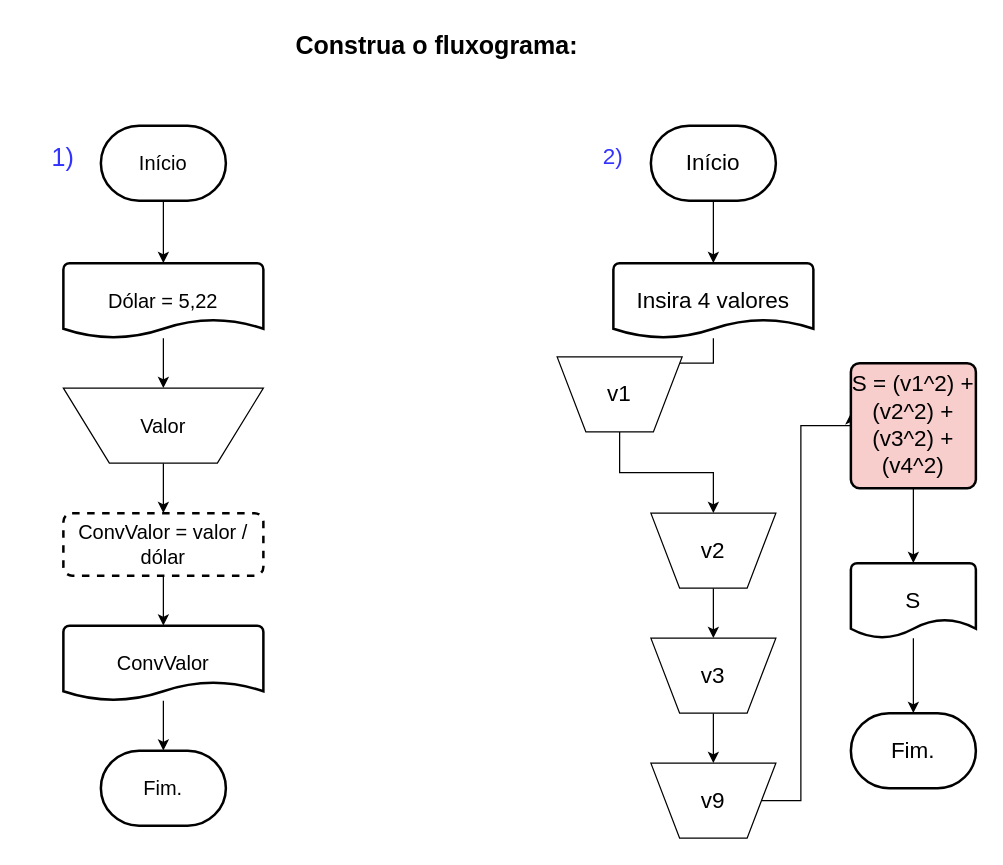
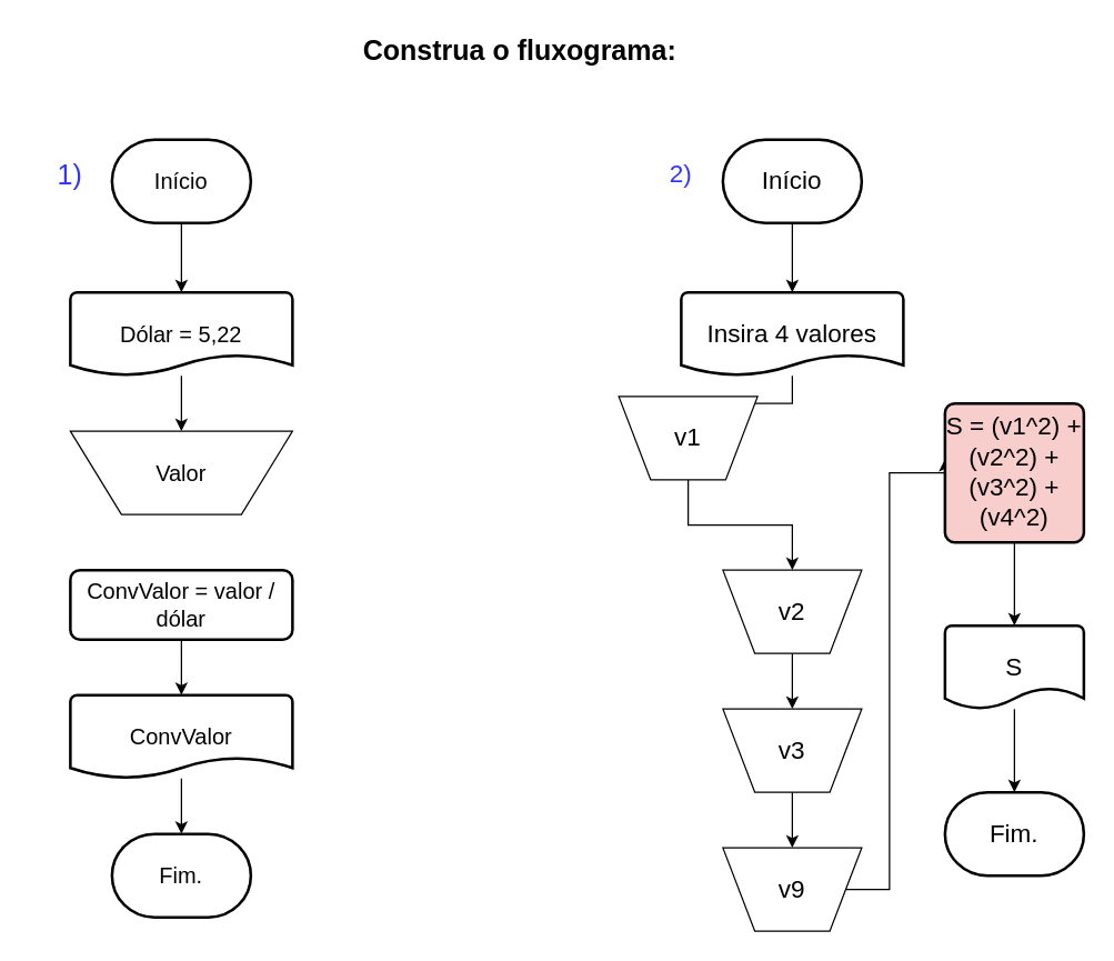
- <mxCell id="2" value="&lt;b&gt;&lt;font style=&quot;font-size: 20px;&quot;&gt;Construa o fluxograma:&lt;/font&gt;&lt;/b&gt;" style="text;html=1;strokeColor=none;fillColor=none;align=center;verticalAlign=middle;whiteSpace=wrap;rounded=0;" vertex="1" parent="1"><mxGeometry x="124" y="20" width="450" height="30" as="geometry" /></mxCell>
+ <mxCell id="2" value="&lt;b&gt;&lt;font style=&quot;font-size: 20px;&quot;&gt;Construa o fluxograma:&lt;/font&gt;&lt;/b&gt;" style="text;html=1;strokeColor=none;fillColor=none;align=center;verticalAlign=middle;whiteSpace=wrap;rounded=0;" vertex="1" parent="1"><mxGeometry x="149" y="20" width="450" height="30" as="geometry" /></mxCell>
- <mxCell id="10" style="edgeStyle=orthogonalEdgeStyle;rounded=0;orthogonalLoop=1;jettySize=auto;html=1;fontSize=16;fontColor=#000000;" edge="1" parent="1" source="11" target="7"><mxGeometry relative="1" as="geometry" /></mxCell>
- <mxCell id="7" value="ConvValor = valor / dólar" style="rounded=1;whiteSpace=wrap;html=1;absoluteArcSize=1;arcSize=14;strokeWidth=2;fontSize=16;fontColor=#000000;dashed=1;" vertex="1" parent="1"><mxGeometry x="50" y="410" width="160" height="50" as="geometry" /></mxCell>
+ <mxCell id="7" value="ConvValor = valor / dólar" style="rounded=1;whiteSpace=wrap;html=1;absoluteArcSize=1;arcSize=14;strokeWidth=2;fontSize=16;fontColor=#000000;" vertex="1" parent="1"><mxGeometry x="50" y="410" width="160" height="50" as="geometry" /></mxCell>
